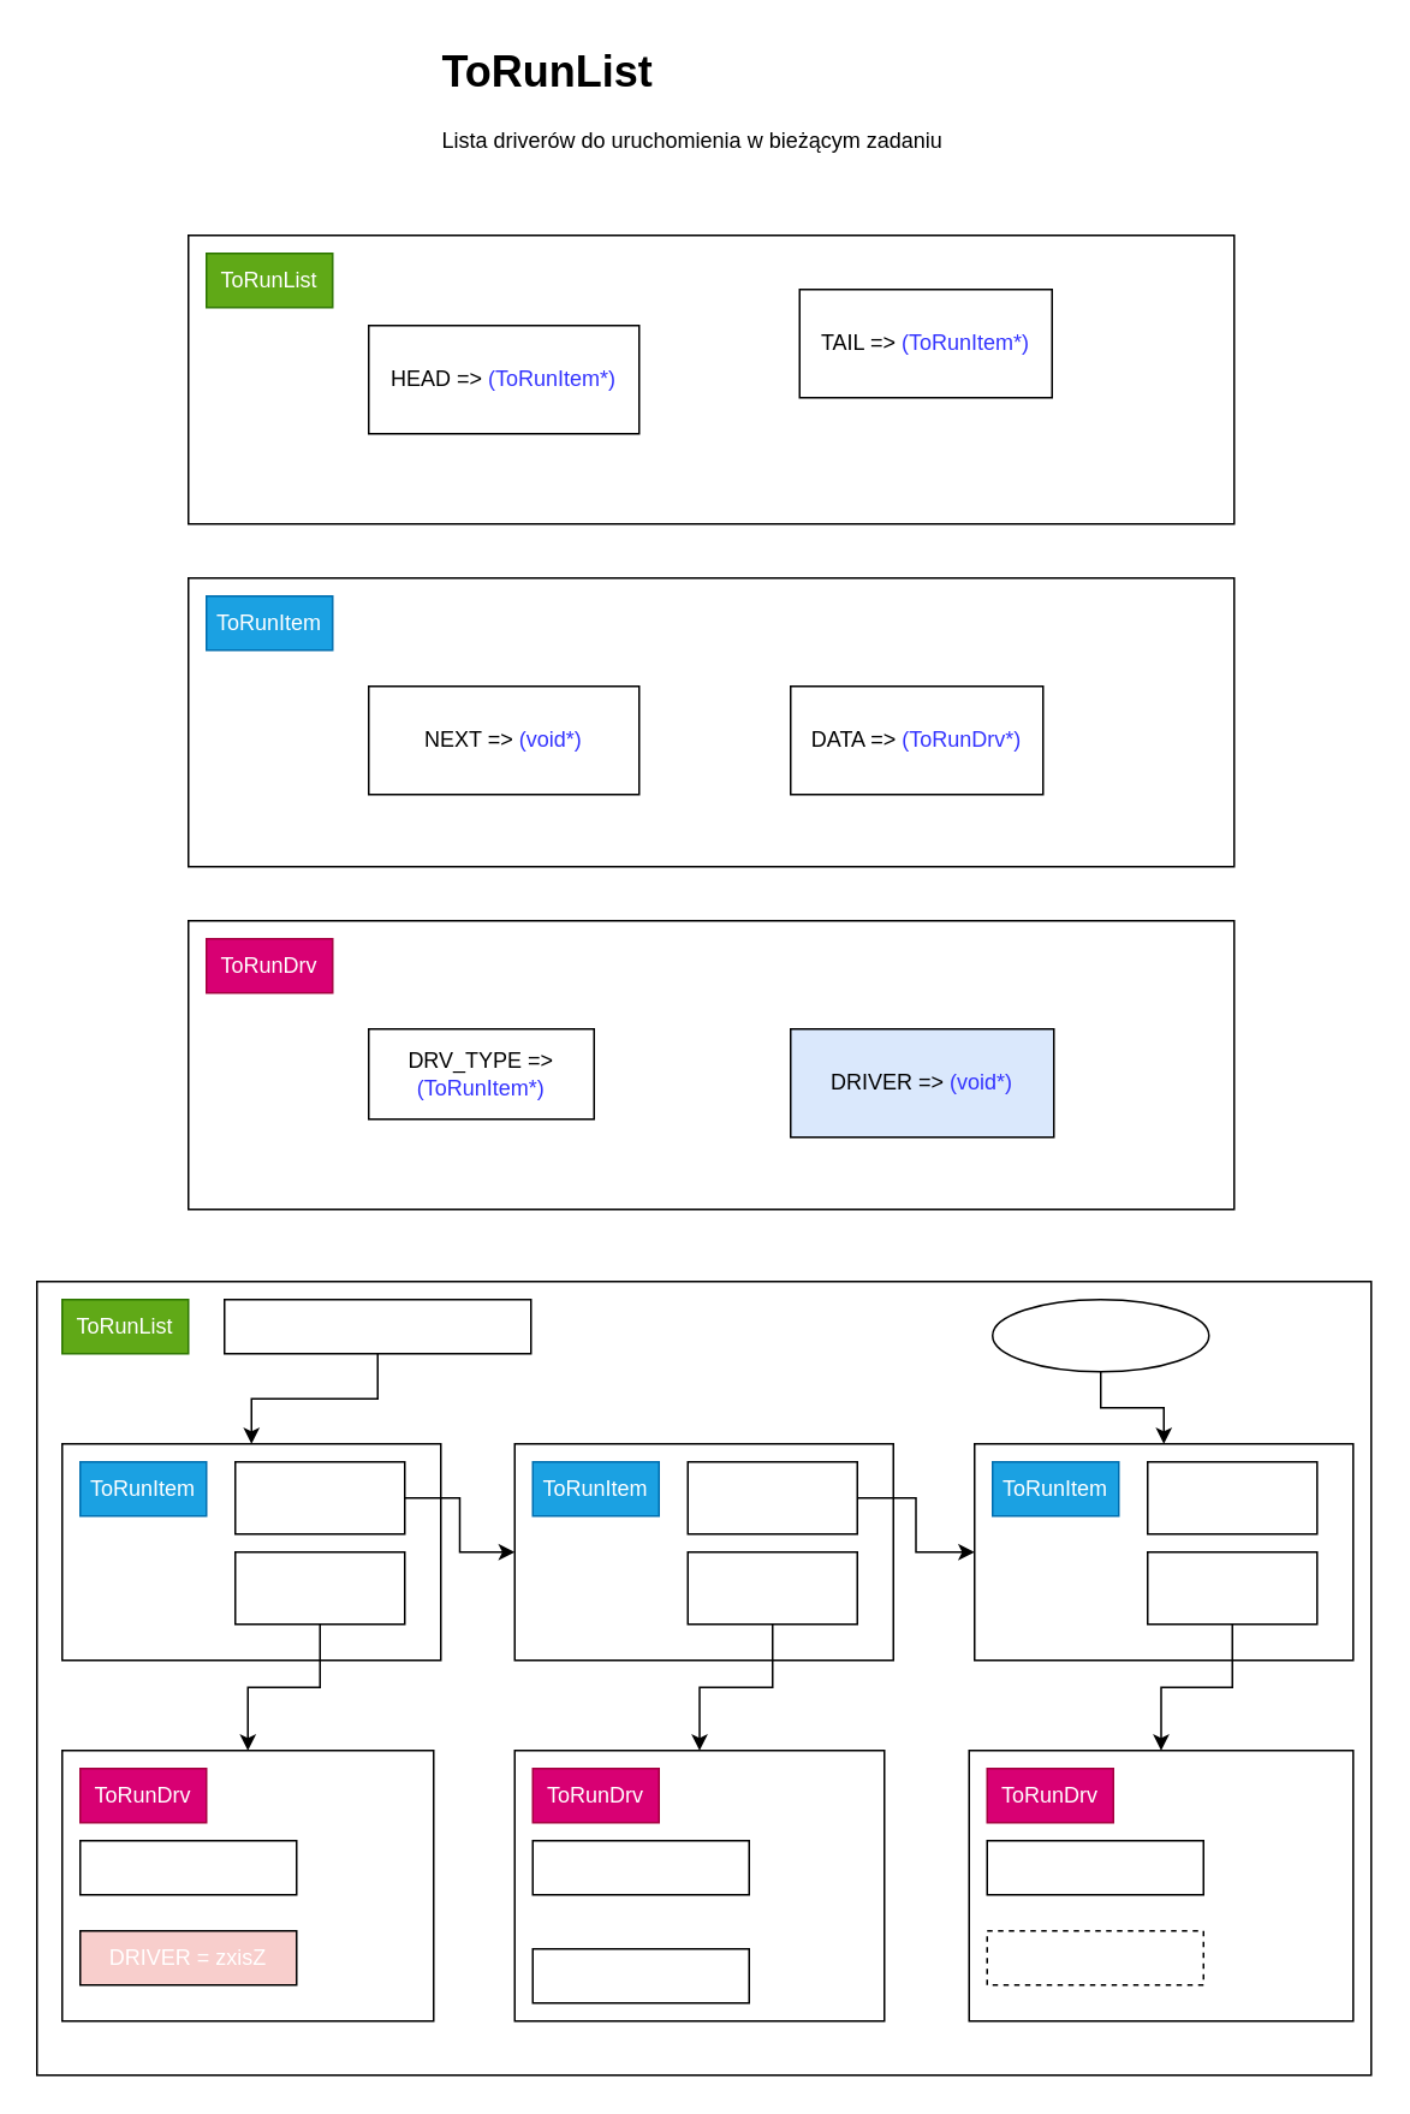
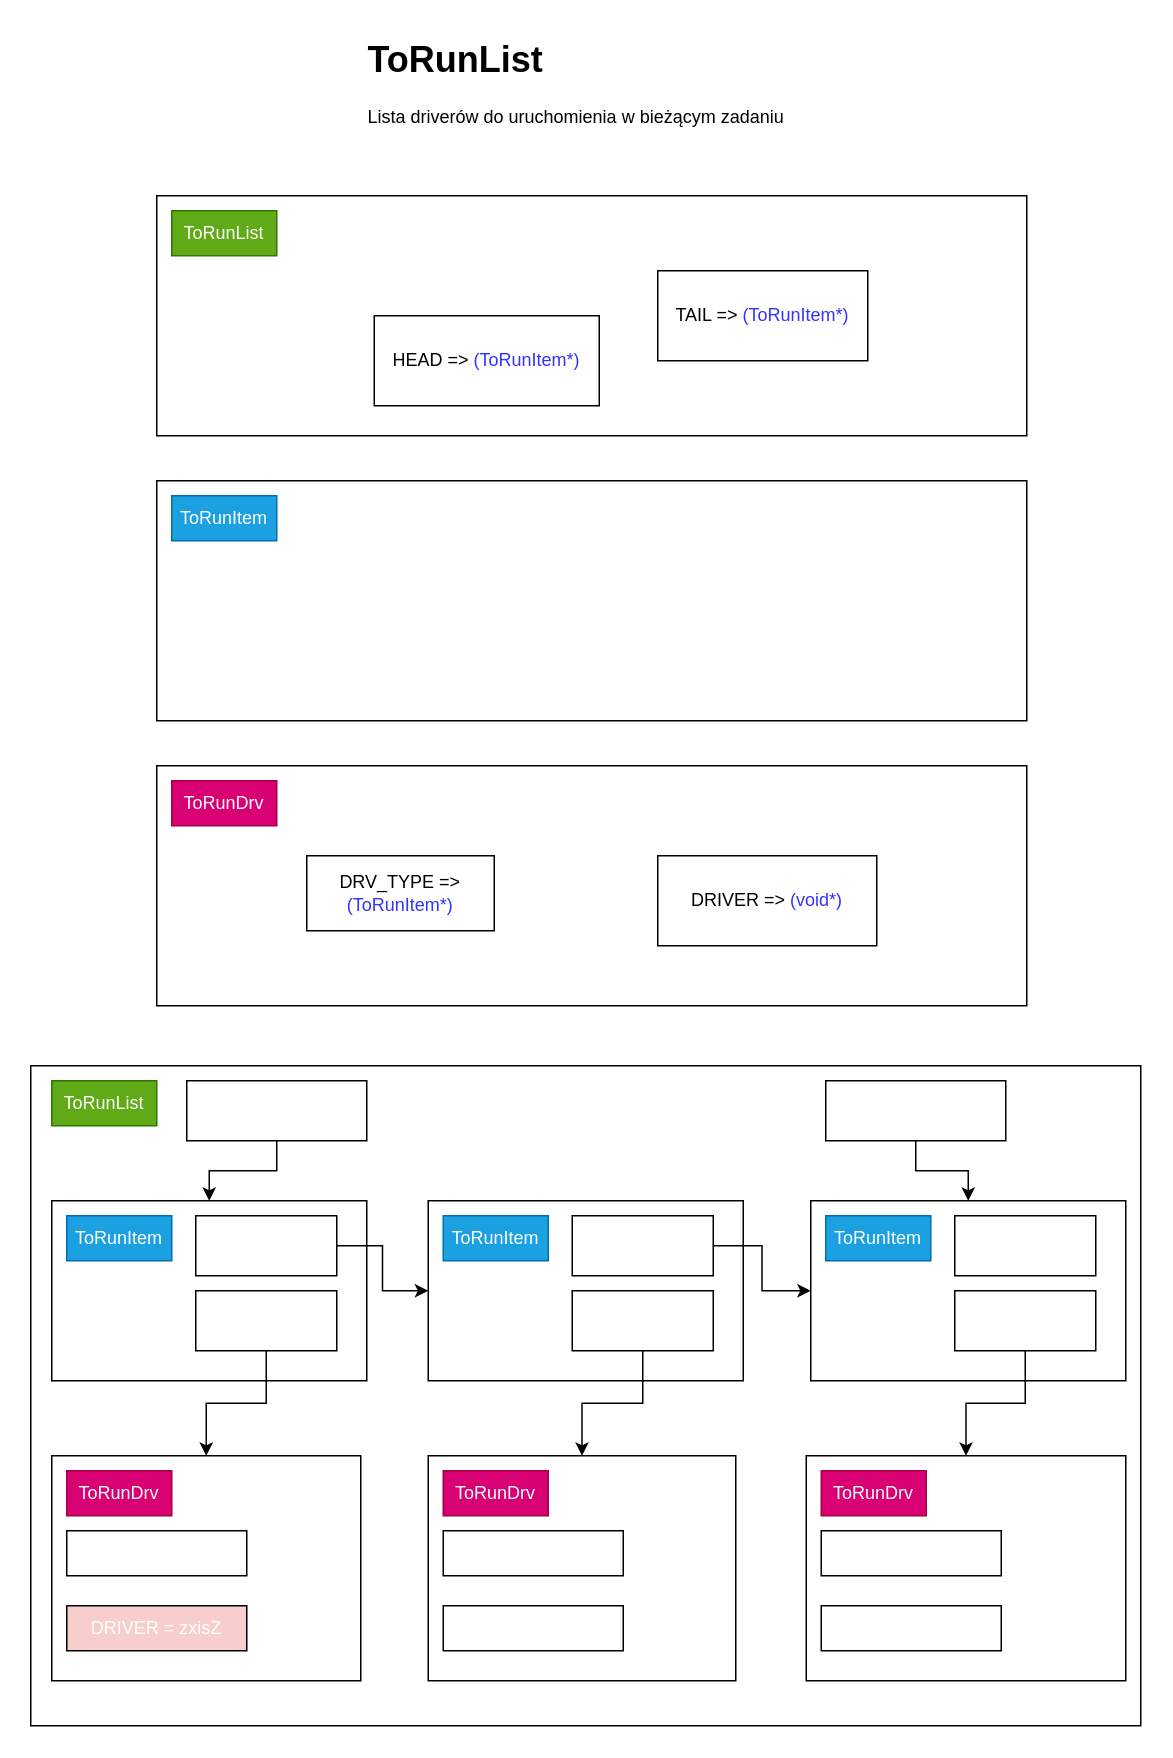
- <mxCell id="6" value="TAIL =&amp;gt; &lt;font color=&quot;#3333ff&quot;&gt;(ToRunItem*)&lt;/font&gt;" style="rounded=0;whiteSpace=wrap;html=1;" parent="1" vertex="1"><mxGeometry x="443" y="160" width="140" height="60" as="geometry" /></mxCell>
+ <mxCell id="6" value="TAIL =&amp;gt; &lt;font color=&quot;#3333ff&quot;&gt;(ToRunItem*)&lt;/font&gt;" style="rounded=0;whiteSpace=wrap;html=1;" parent="1" vertex="1"><mxGeometry x="438" y="180" width="140" height="60" as="geometry" /></mxCell>
- <mxCell id="5" value="HEAD =&amp;gt; &lt;font color=&quot;#3333ff&quot;&gt;(ToRunItem*)&lt;/font&gt;" style="rounded=0;whiteSpace=wrap;html=1;" parent="1" vertex="1"><mxGeometry x="204" y="180" width="150" height="60" as="geometry" /></mxCell>
+ <mxCell id="5" value="HEAD =&amp;gt; &lt;font color=&quot;#3333ff&quot;&gt;(ToRunItem*)&lt;/font&gt;" style="rounded=0;whiteSpace=wrap;html=1;" parent="1" vertex="1"><mxGeometry x="249" y="210" width="150" height="60" as="geometry" /></mxCell>
- <mxCell id="9" value="NEXT =&amp;gt; &lt;font color=&quot;#3333ff&quot;&gt;(void*)&lt;/font&gt;" style="rounded=0;whiteSpace=wrap;html=1;" parent="1" vertex="1"><mxGeometry x="204" y="380" width="150" height="60" as="geometry" /></mxCell>
- <mxCell id="10" value="DATA =&amp;gt; &lt;font color=&quot;#3333ff&quot;&gt;(ToRunDrv*)&lt;/font&gt;" style="rounded=0;whiteSpace=wrap;html=1;" parent="1" vertex="1"><mxGeometry x="438" y="380" width="140" height="60" as="geometry" /></mxCell>
- <mxCell id="14" value="DRIVER =&amp;gt; &lt;font color=&quot;#3333ff&quot;&gt;(void*)&lt;/font&gt;" style="rounded=0;whiteSpace=wrap;html=1;fillColor=#dae8fc;" parent="1" vertex="1"><mxGeometry x="438" y="570" width="146" height="60" as="geometry" /></mxCell>
+ <mxCell id="14" value="DRIVER =&amp;gt; &lt;font color=&quot;#3333ff&quot;&gt;(void*)&lt;/font&gt;" style="rounded=0;whiteSpace=wrap;html=1;" parent="1" vertex="1"><mxGeometry x="438" y="570" width="146" height="60" as="geometry" /></mxCell>
- <mxCell id="18" value="&lt;font color=&quot;#ffffff&quot;&gt;HEAD&lt;/font&gt;" style="rounded=0;whiteSpace=wrap;html=1;fontColor=#3333FF;" parent="1" vertex="1"><mxGeometry x="124" y="720" width="170" height="30" as="geometry" /></mxCell>
+ <mxCell id="18" value="&lt;font color=&quot;#ffffff&quot;&gt;HEAD&lt;/font&gt;" style="rounded=0;whiteSpace=wrap;html=1;fontColor=#3333FF;" parent="1" vertex="1"><mxGeometry x="124" y="720" width="120" height="40" as="geometry" /></mxCell>
- <mxCell id="20" value="&lt;font color=&quot;#ffffff&quot;&gt;TAIL&lt;/font&gt;" style="ellipse;whiteSpace=wrap;html=1;fontColor=#3333FF;" parent="1" vertex="1"><mxGeometry x="550" y="720" width="120" height="40" as="geometry" /></mxCell>
+ <mxCell id="20" value="&lt;font color=&quot;#ffffff&quot;&gt;TAIL&lt;/font&gt;" style="rounded=0;whiteSpace=wrap;html=1;fontColor=#3333FF;" parent="1" vertex="1"><mxGeometry x="550" y="720" width="120" height="40" as="geometry" /></mxCell>
- <mxCell id="49" value="&lt;font color=&quot;#ffffff&quot;&gt;DRIVER = zxisA&lt;/font&gt;" style="rounded=0;whiteSpace=wrap;html=1;fontColor=#000000;dashed=1;" parent="1" vertex="1"><mxGeometry x="547" y="1070" width="120" height="30" as="geometry" /></mxCell>
+ <mxCell id="49" value="&lt;font color=&quot;#ffffff&quot;&gt;DRIVER = zxisA&lt;/font&gt;" style="rounded=0;whiteSpace=wrap;html=1;fontColor=#000000;" parent="1" vertex="1"><mxGeometry x="547" y="1070" width="120" height="30" as="geometry" /></mxCell>
- <mxCell id="45" value="&lt;font color=&quot;#ffffff&quot;&gt;DRIVER = zxisG&lt;/font&gt;" style="rounded=0;whiteSpace=wrap;html=1;fontColor=#000000;" parent="1" vertex="1"><mxGeometry x="295" y="1080" width="120" height="30" as="geometry" /></mxCell>
+ <mxCell id="45" value="&lt;font color=&quot;#ffffff&quot;&gt;DRIVER = zxisG&lt;/font&gt;" style="rounded=0;whiteSpace=wrap;html=1;fontColor=#000000;" parent="1" vertex="1"><mxGeometry x="295" y="1070" width="120" height="30" as="geometry" /></mxCell>
